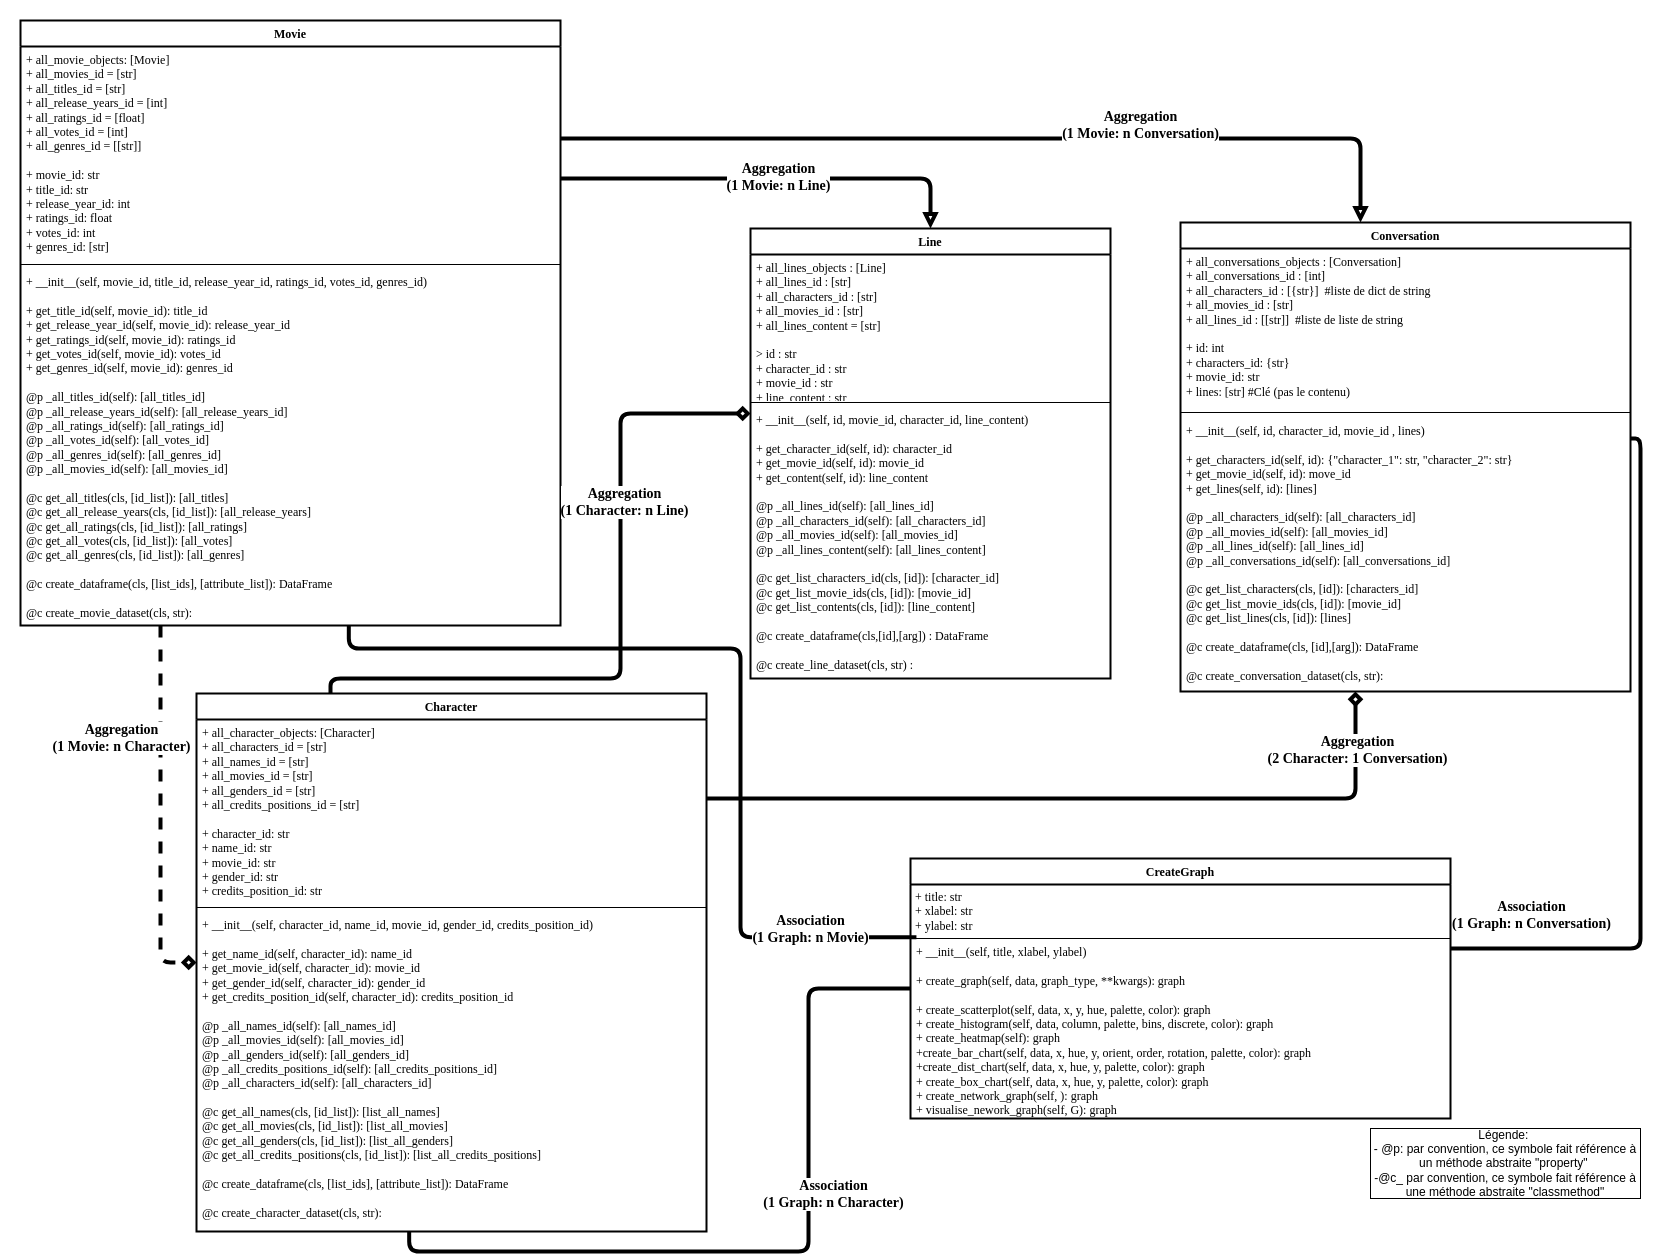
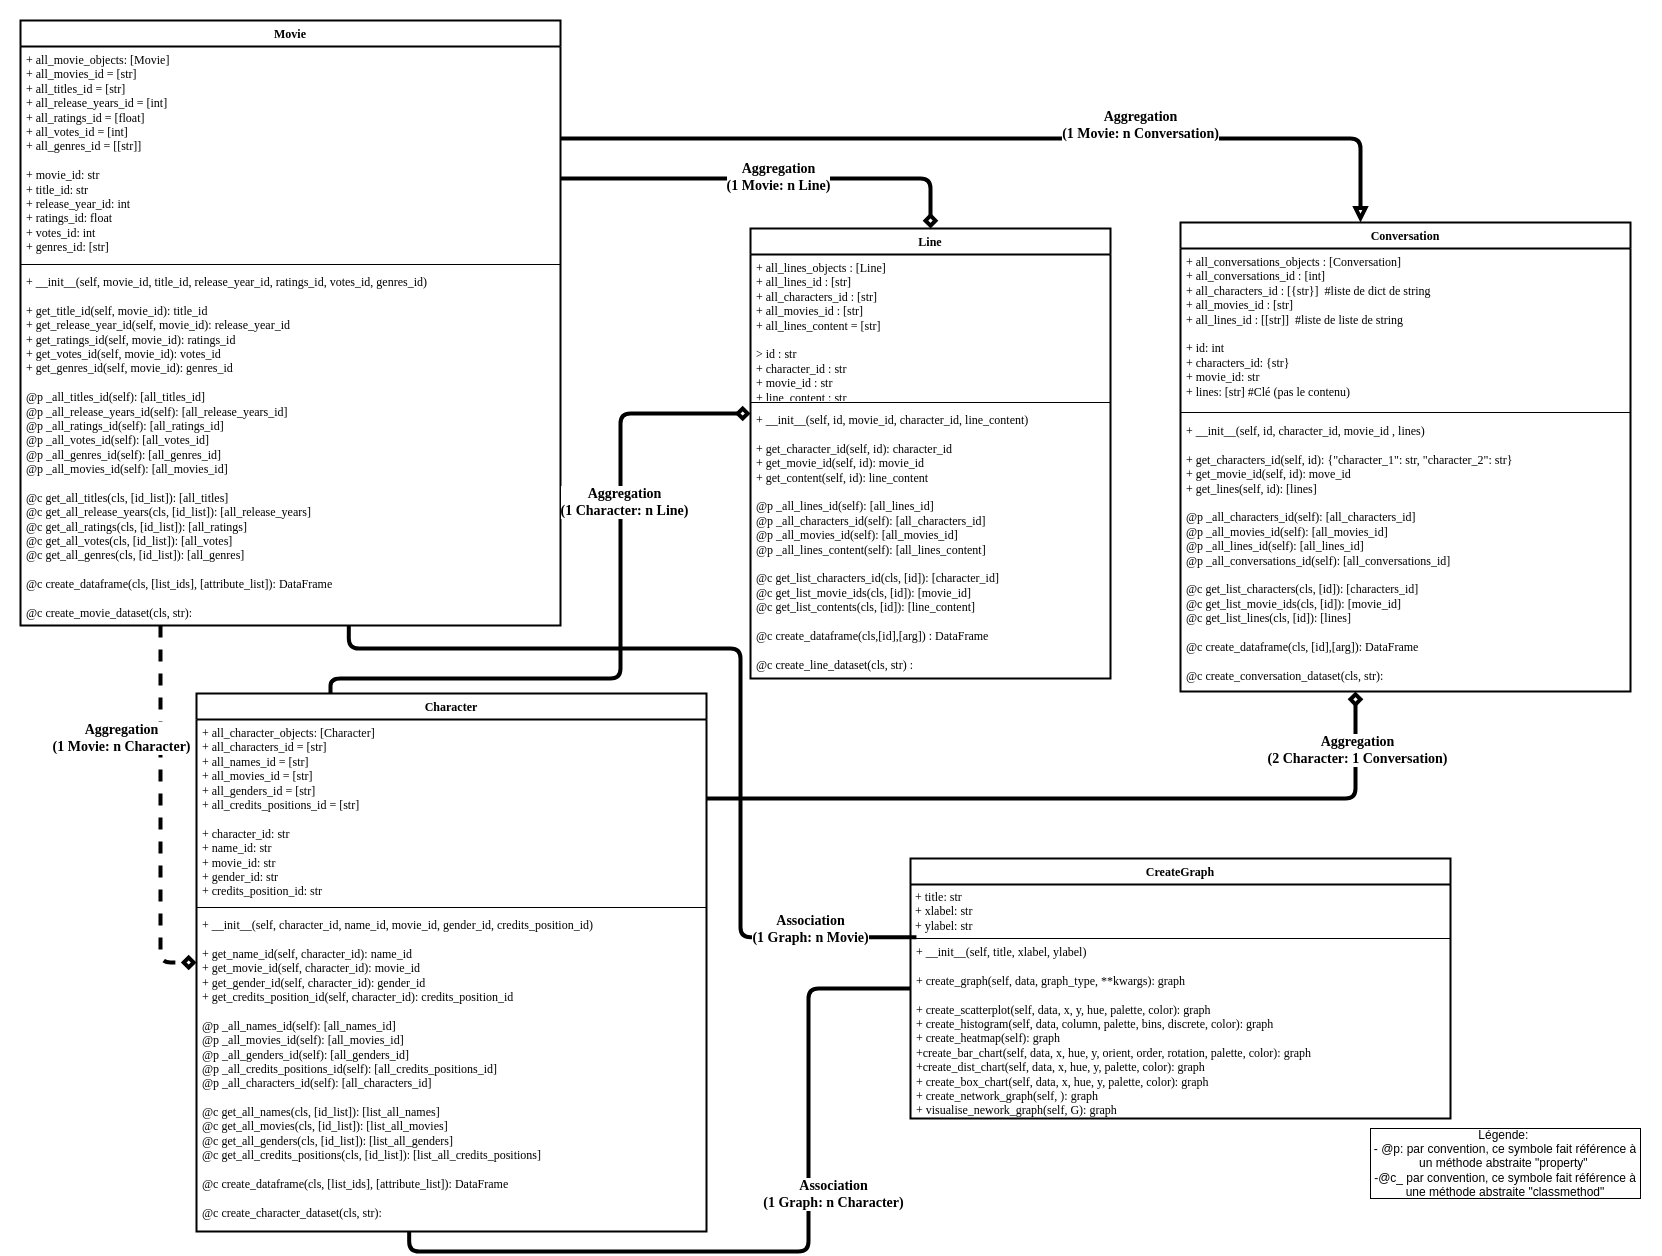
- <mxCell id="6" style="edgeStyle=orthogonalEdgeStyle;rounded=1;orthogonalLoop=1;jettySize=auto;html=1;strokeWidth=4;curved=0;endArrow=block;endFill=0;entryX=0.5;entryY=0;entryDx=0;entryDy=0;fontFamily=Verdana;" edge="1" parent="1" source="8" target="16"><mxGeometry relative="1" as="geometry"><Array as="points"><mxPoint x="930" y="178" /></Array></mxGeometry></mxCell>
+ <mxCell id="6" style="edgeStyle=orthogonalEdgeStyle;rounded=1;orthogonalLoop=1;jettySize=auto;html=1;strokeWidth=4;curved=0;endArrow=diamond;endFill=0;entryX=0.5;entryY=0;entryDx=0;entryDy=0;fontFamily=Verdana;" edge="1" parent="1" source="8" target="16"><mxGeometry relative="1" as="geometry"><Array as="points"><mxPoint x="930" y="178" /></Array></mxGeometry></mxCell>
- <mxCell id="32" style="edgeStyle=orthogonalEdgeStyle;rounded=1;orthogonalLoop=1;jettySize=auto;html=1;strokeWidth=4;curved=0;endArrow=none;endFill=0;fontFamily=Verdana;" edge="1" parent="1" source="34" target="12"><mxGeometry relative="1" as="geometry"><Array as="points"><mxPoint x="1640" y="948" /><mxPoint x="1640" y="438" /></Array><mxPoint x="1050" y="1033.029" as="sourcePoint" /><mxPoint x="1620" y="593" as="targetPoint" /></mxGeometry></mxCell>
- <mxCell id="33" value="Association&lt;div style=&quot;font-size: 14px;&quot;&gt;(1 Graph: n Conversation)&lt;/div&gt;" style="edgeLabel;html=1;align=center;verticalAlign=middle;resizable=0;points=[];fontStyle=1;fontSize=14;fontFamily=Verdana;" vertex="1" connectable="0" parent="32"><mxGeometry x="0.647" relative="1" as="geometry"><mxPoint x="-110" y="361" as="offset" /></mxGeometry></mxCell>
